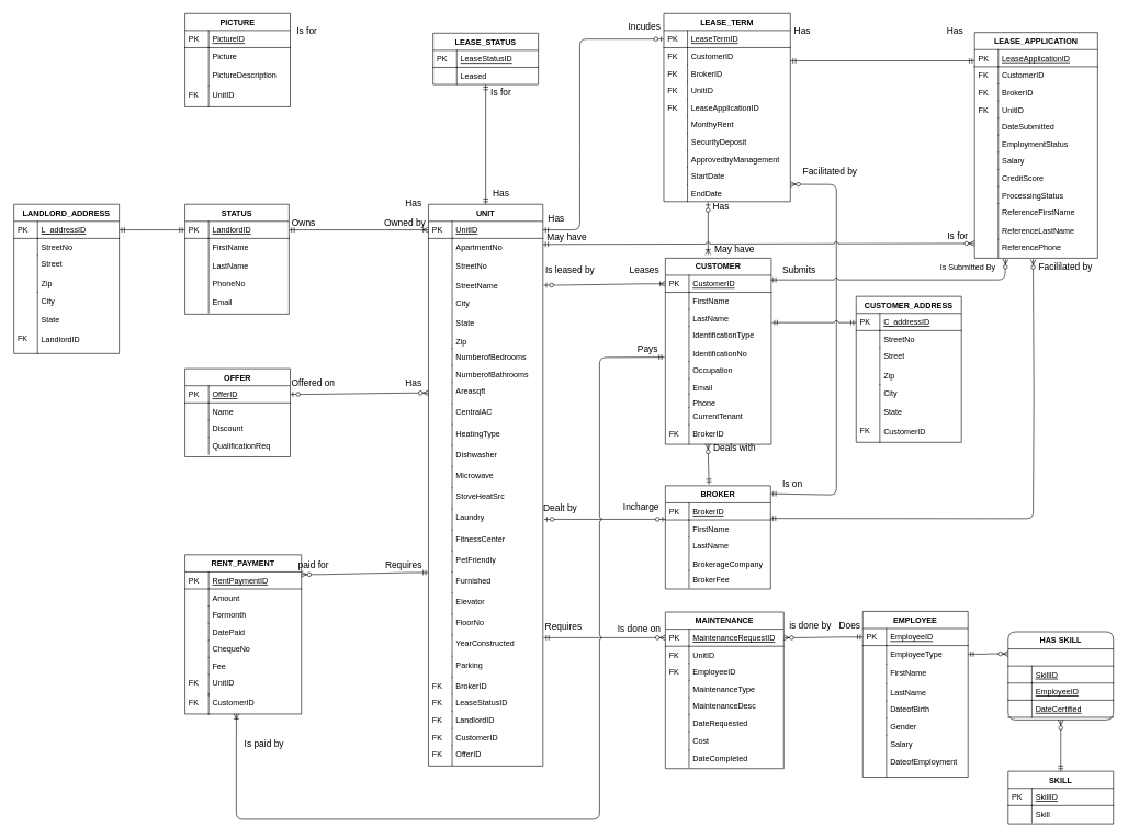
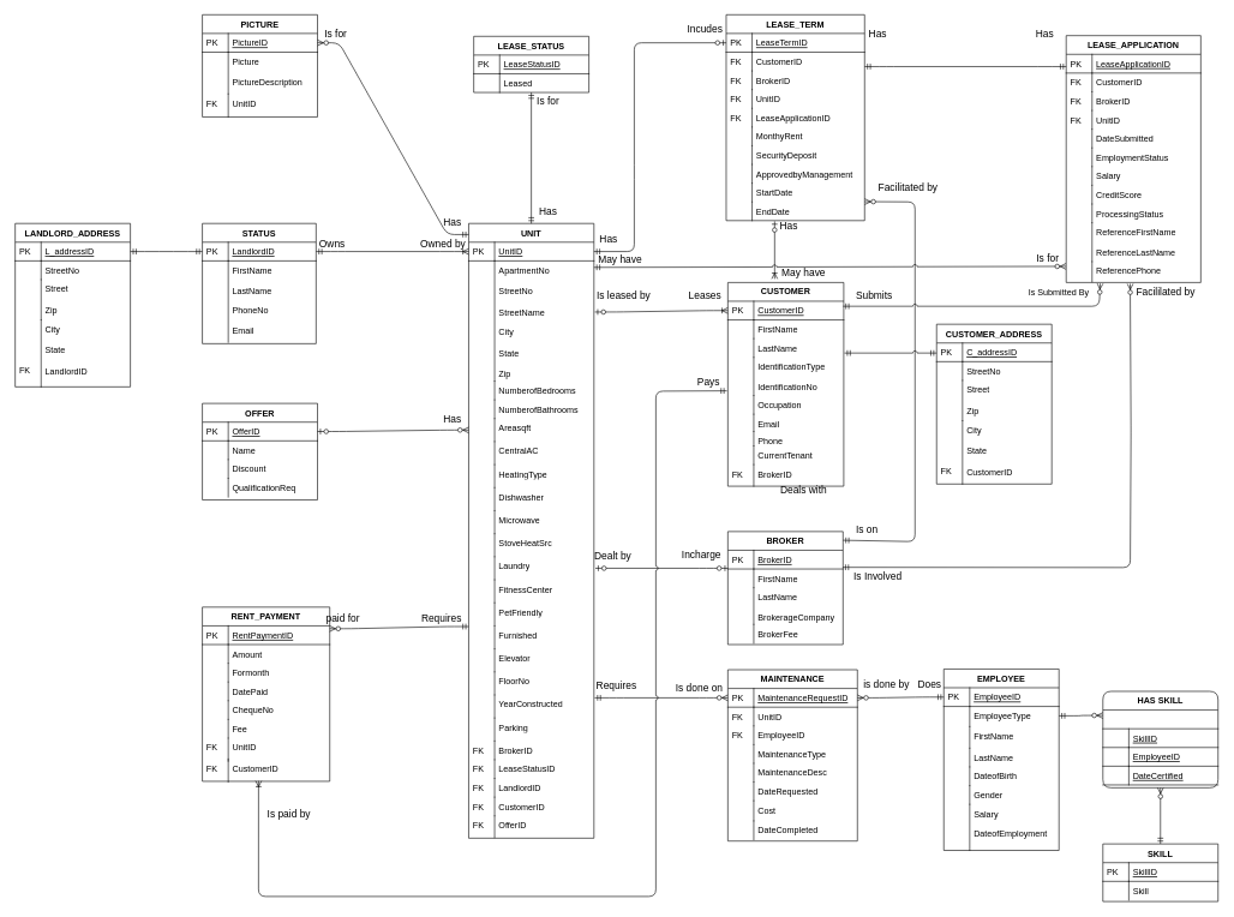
+ <mxCell id="217" value="" style="edgeStyle=entityRelationEdgeStyle;fontSize=12;html=1;endArrow=ERmandOne;endFill=0;startArrow=ERzeroToMany;exitX=1;exitY=0.5;exitDx=0;exitDy=0;entryX=0;entryY=0.018;entryDx=0;entryDy=0;entryPerimeter=0;" parent="1" source="211" target="21" edge="1"><mxGeometry width="100" height="100" relative="1" as="geometry"><mxPoint x="634" y="290" as="sourcePoint" /><mxPoint x="660" y="260" as="targetPoint" /></mxGeometry></mxCell>
- <mxCell id="207" value="&lt;font style=&quot;font-size: 14px&quot;&gt;Offered on&lt;/font&gt;" style="text;html=1;strokeColor=none;fillColor=none;align=center;verticalAlign=middle;whiteSpace=wrap;rounded=0;" parent="1" vertex="1"><mxGeometry x="441" y="572" width="68" height="20" as="geometry" /></mxCell>
- <mxCell id="174" value="" style="endArrow=ERzeroToMany;startArrow=ERmandOne;html=1;startFill=0;endFill=1;exitX=0.415;exitY=-0.013;exitDx=0;exitDy=0;exitPerimeter=0;entryX=-0.004;entryY=0.157;entryDx=0;entryDy=0;entryPerimeter=0;" parent="1" source="107" target="205" edge="1"><mxGeometry width="50" height="50" relative="1" as="geometry"><mxPoint x="1076" y="700" as="sourcePoint" /><mxPoint x="1076" y="650" as="targetPoint" /></mxGeometry></mxCell>
+ <mxCell id="182" value="&lt;font style=&quot;font-size: 14px&quot;&gt;Is Involved&lt;/font&gt;" style="text;html=1;align=center;verticalAlign=middle;resizable=0;points=[];autosize=1;" parent="1" vertex="1"><mxGeometry x="1178" y="790" width="80" height="20" as="geometry" /></mxCell>
